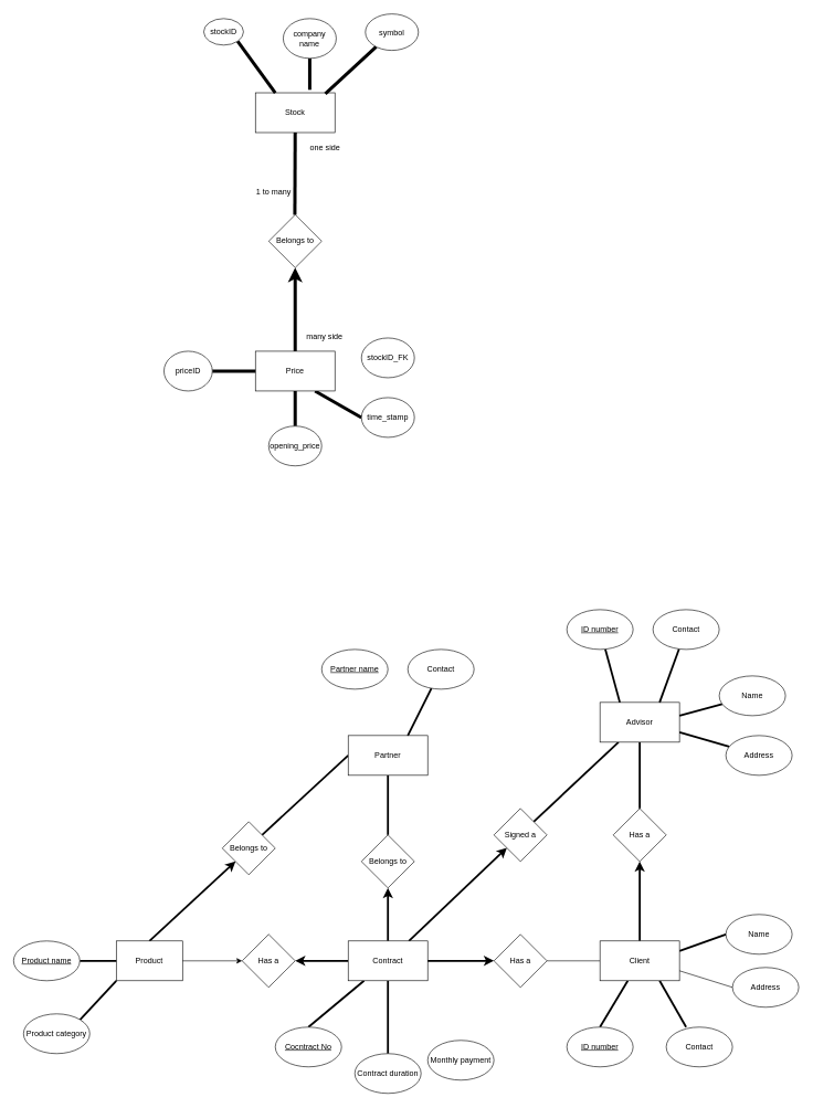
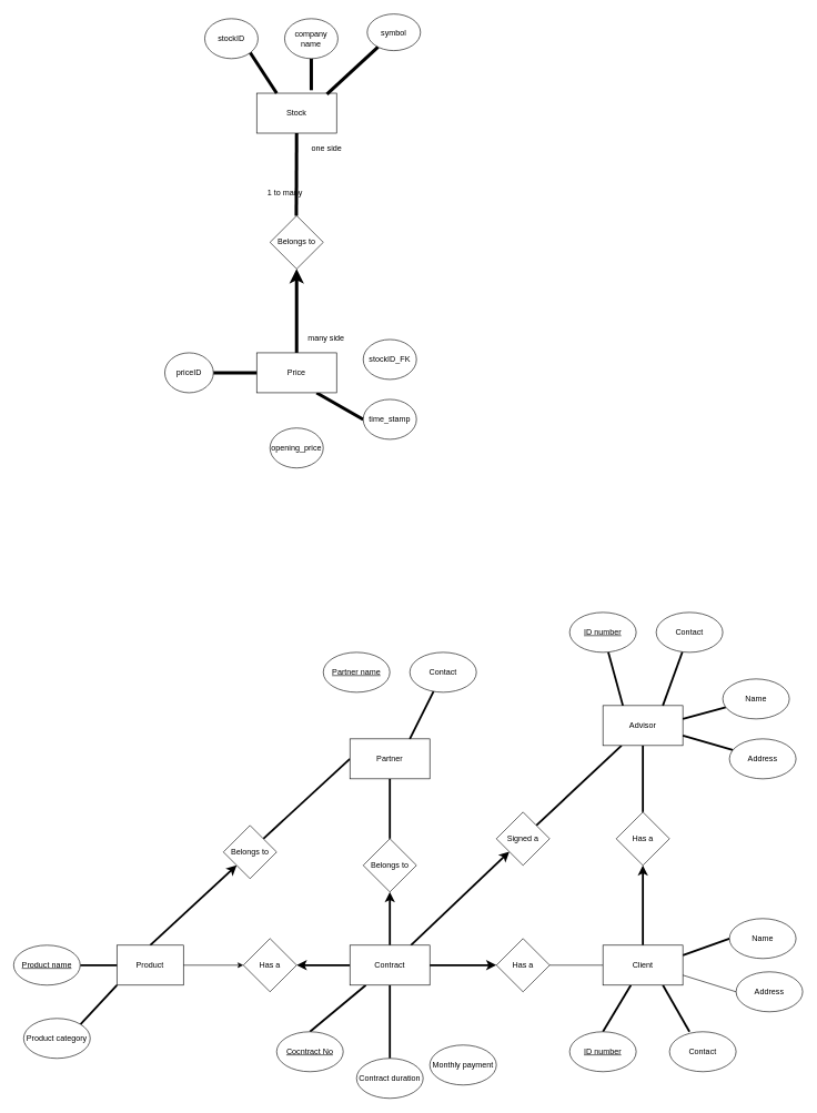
- <mxCell id="65" value="stockID" style="ellipse;whiteSpace=wrap;html=1;" parent="1" vertex="1"><mxGeometry x="307" y="27" width="60" height="40" as="geometry" /></mxCell>
+ <mxCell id="65" value="stockID" style="ellipse;whiteSpace=wrap;html=1;" parent="1" vertex="1"><mxGeometry x="307" y="27" width="80" height="60" as="geometry" /></mxCell>
- <mxCell id="71" value="1 to many" style="text;html=1;align=center;verticalAlign=middle;resizable=0;points=[];autosize=1;strokeColor=none;fillColor=none;" vertex="1" parent="1"><mxGeometry x="376" y="276" width="71" height="26" as="geometry" /></mxCell>
+ <mxCell id="71" value="1 to many" style="text;html=1;align=center;verticalAlign=middle;resizable=0;points=[];autosize=1;strokeColor=none;fillColor=none;" vertex="1" parent="1"><mxGeometry x="391" y="276" width="71" height="26" as="geometry" /></mxCell>
- <mxCell id="55" style="edgeStyle=none;html=1;exitX=0.5;exitY=1;exitDx=0;exitDy=0;strokeWidth=5;endArrow=none;endFill=0;" edge="1" parent="1" source="56" target="62"><mxGeometry relative="1" as="geometry" /></mxCell>
